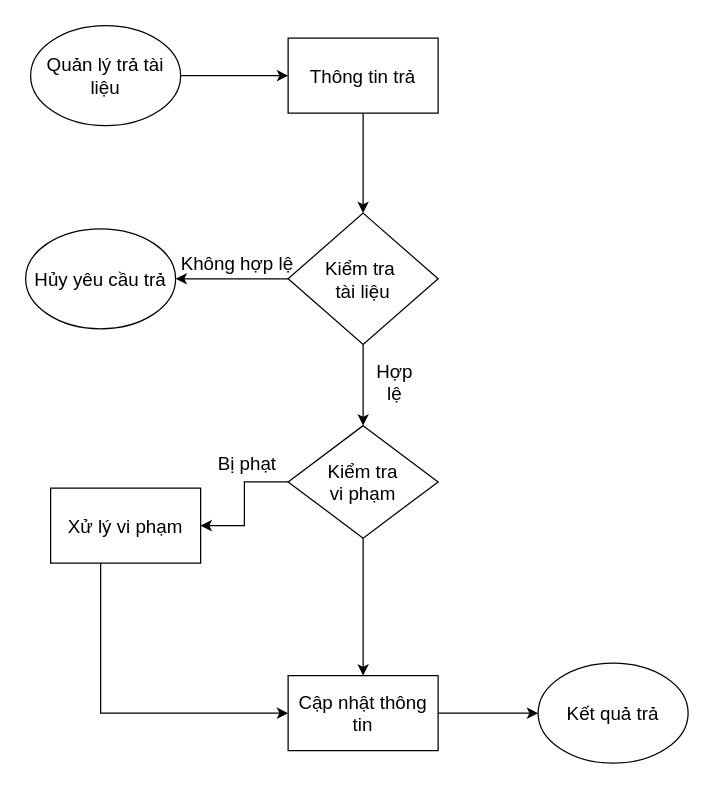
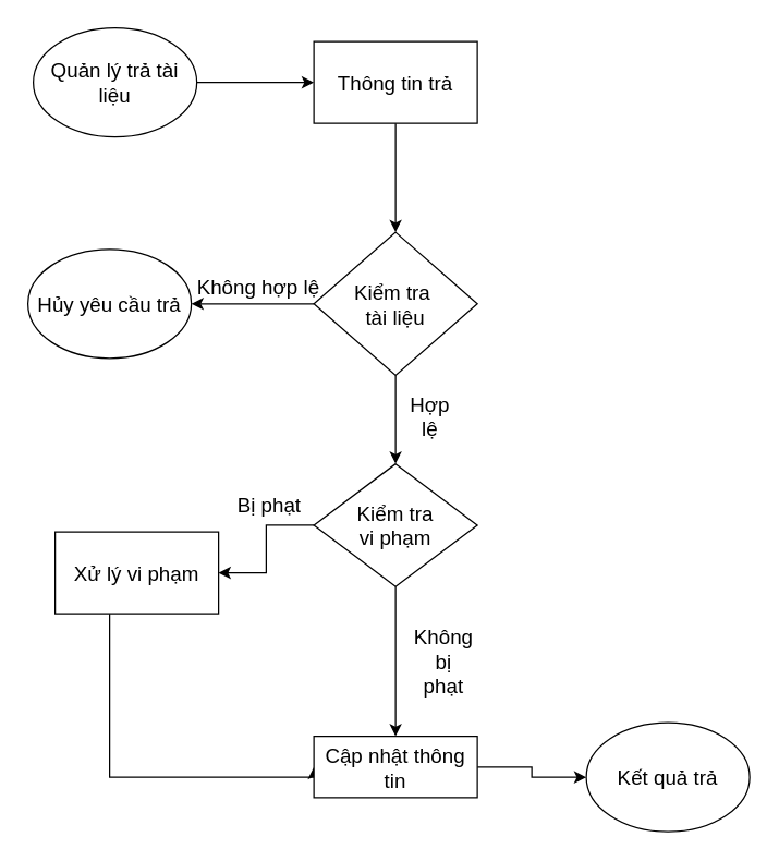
+ <mxCell id="21" value="Không&lt;br&gt;bị&lt;br&gt;phạt" style="text;html=1;align=center;verticalAlign=middle;resizable=0;points=[];autosize=1;strokeColor=none;fillColor=none;fontSize=15;" vertex="1" parent="1"><mxGeometry x="295" y="455" width="60" height="60" as="geometry" /></mxCell>
- <mxCell id="19" value="Cập nhật thông tin" style="rounded=0;whiteSpace=wrap;html=1;fontSize=15;" vertex="1" parent="1"><mxGeometry x="230" y="540" width="120" height="60" as="geometry" /></mxCell>
+ <mxCell id="19" value="Cập nhật thông tin" style="rounded=0;whiteSpace=wrap;html=1;fontSize=15;" vertex="1" parent="1"><mxGeometry x="230" y="540" width="120" height="45" as="geometry" /></mxCell>
